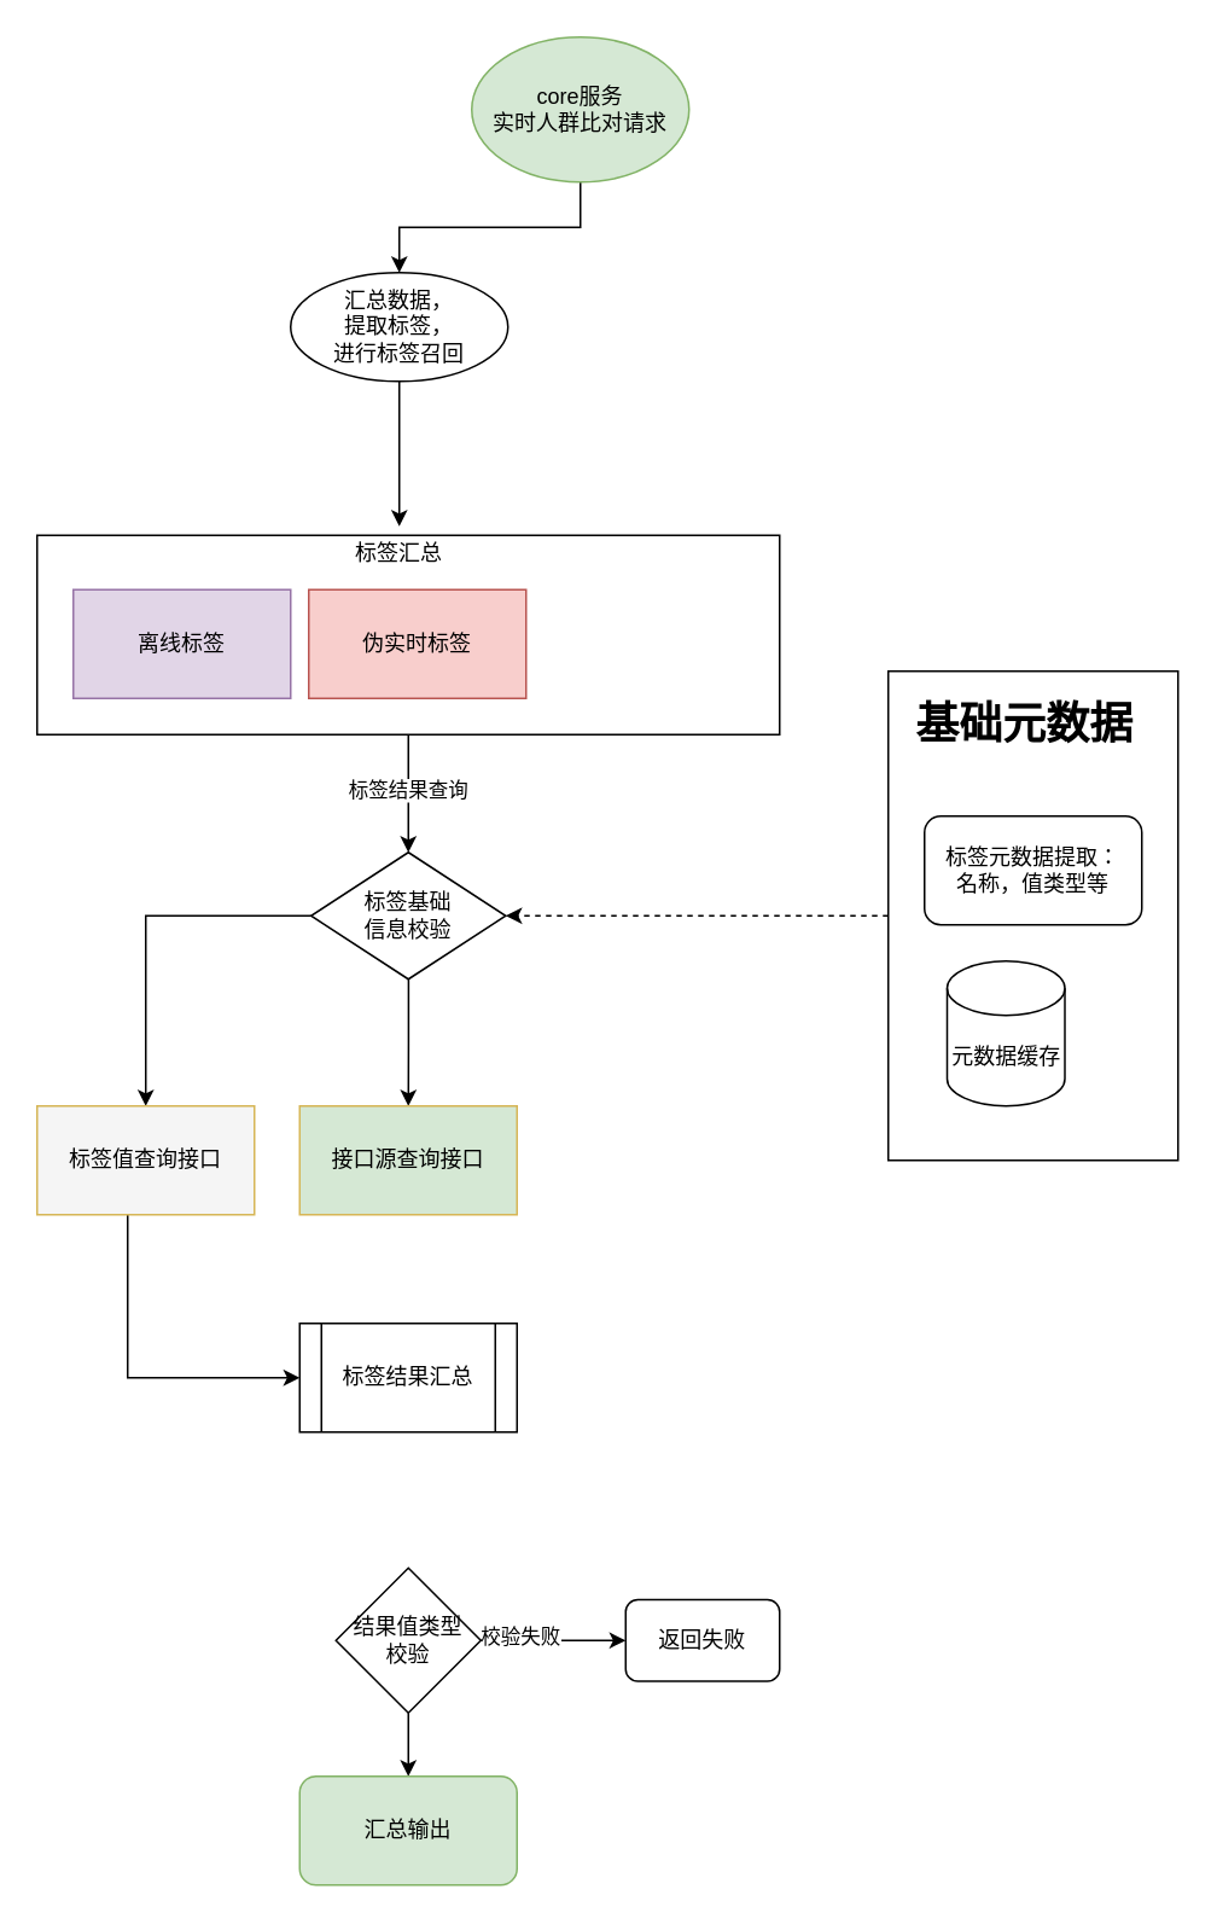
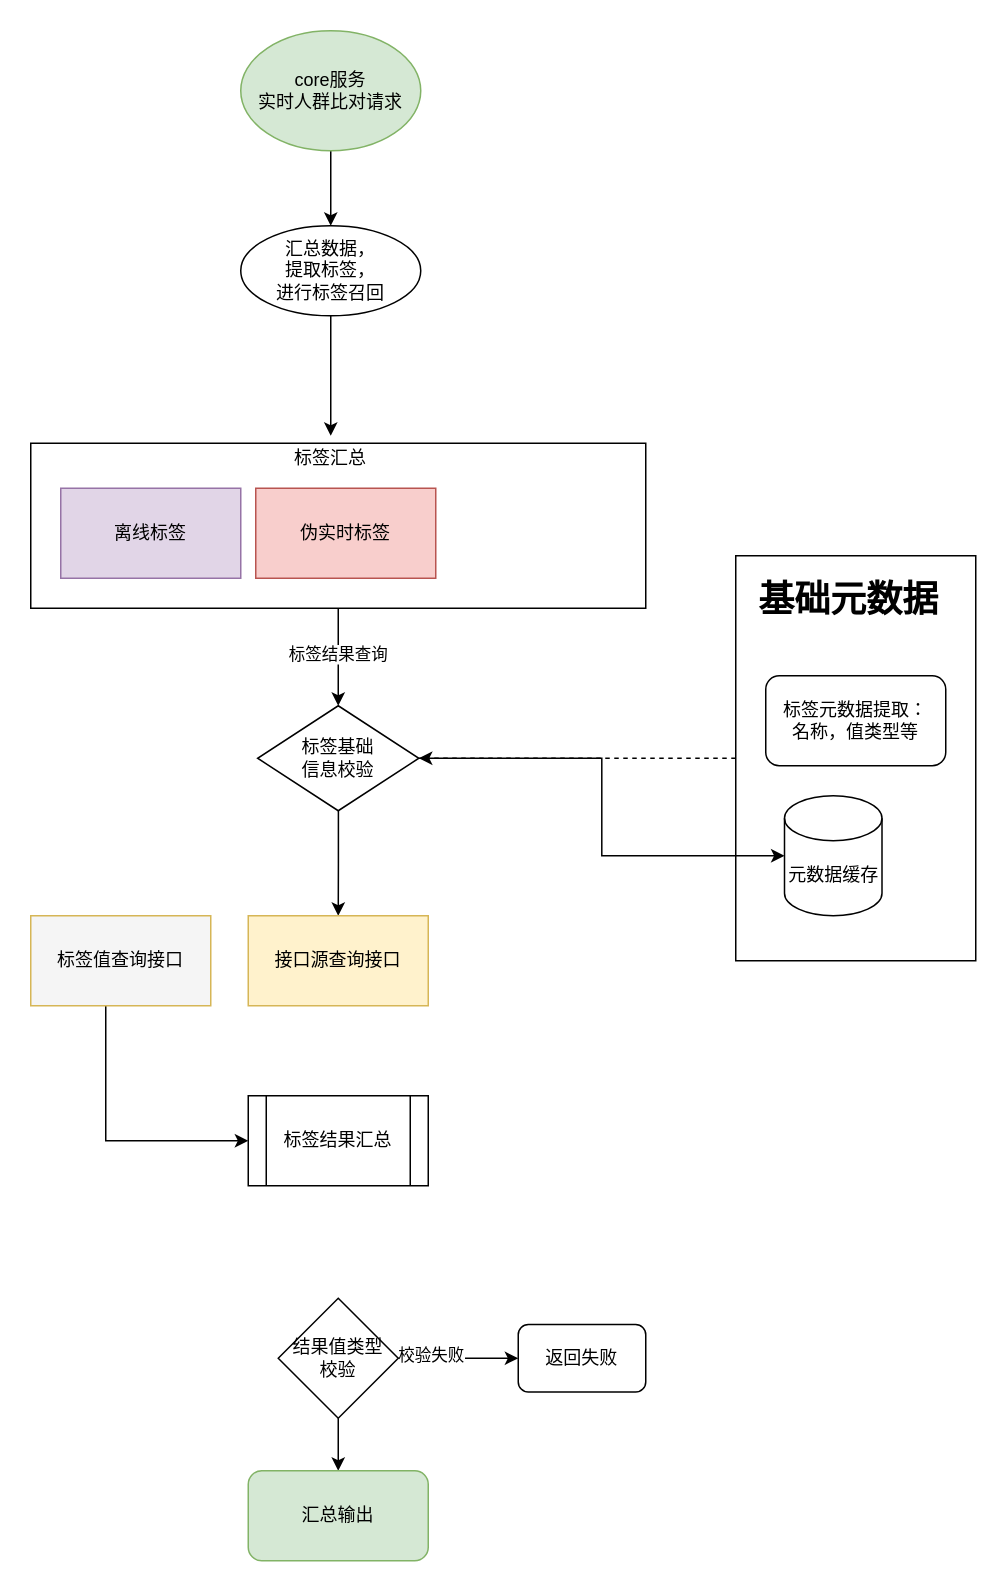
- <mxCell id="3" value="&lt;div&gt;core服务&lt;/div&gt;实时人群比对请求" style="ellipse;whiteSpace=wrap;html=1;fillColor=#d5e8d4;strokeColor=#82b366;" parent="1" vertex="1"><mxGeometry x="260" y="20" width="120" height="80" as="geometry" /></mxCell>
+ <mxCell id="3" value="&lt;div&gt;core服务&lt;/div&gt;实时人群比对请求" style="ellipse;whiteSpace=wrap;html=1;fillColor=#d5e8d4;strokeColor=#82b366;" parent="1" vertex="1"><mxGeometry x="160" y="20" width="120" height="80" as="geometry" /></mxCell>
- <mxCell id="17" style="edgeStyle=orthogonalEdgeStyle;rounded=0;orthogonalLoop=1;jettySize=auto;html=1;entryX=0.5;entryY=0;entryDx=0;entryDy=0;" edge="1" parent="1" source="19" target="21"><mxGeometry relative="1" as="geometry" /></mxCell>
+ <mxCell id="17" style="edgeStyle=orthogonalEdgeStyle;rounded=0;orthogonalLoop=1;jettySize=auto;html=1;" edge="1" parent="1" source="19" target="9"><mxGeometry relative="1" as="geometry" /></mxCell>
- <mxCell id="22" value="接口源查询接口" style="rounded=0;whiteSpace=wrap;html=1;fillColor=#d5e8d4;strokeColor=#d6b656;" vertex="1" parent="1"><mxGeometry x="165" y="610" width="120" height="60" as="geometry" /></mxCell>
+ <mxCell id="22" value="接口源查询接口" style="rounded=0;whiteSpace=wrap;html=1;fillColor=#fff2cc;strokeColor=#d6b656;" vertex="1" parent="1"><mxGeometry x="165" y="610" width="120" height="60" as="geometry" /></mxCell>
